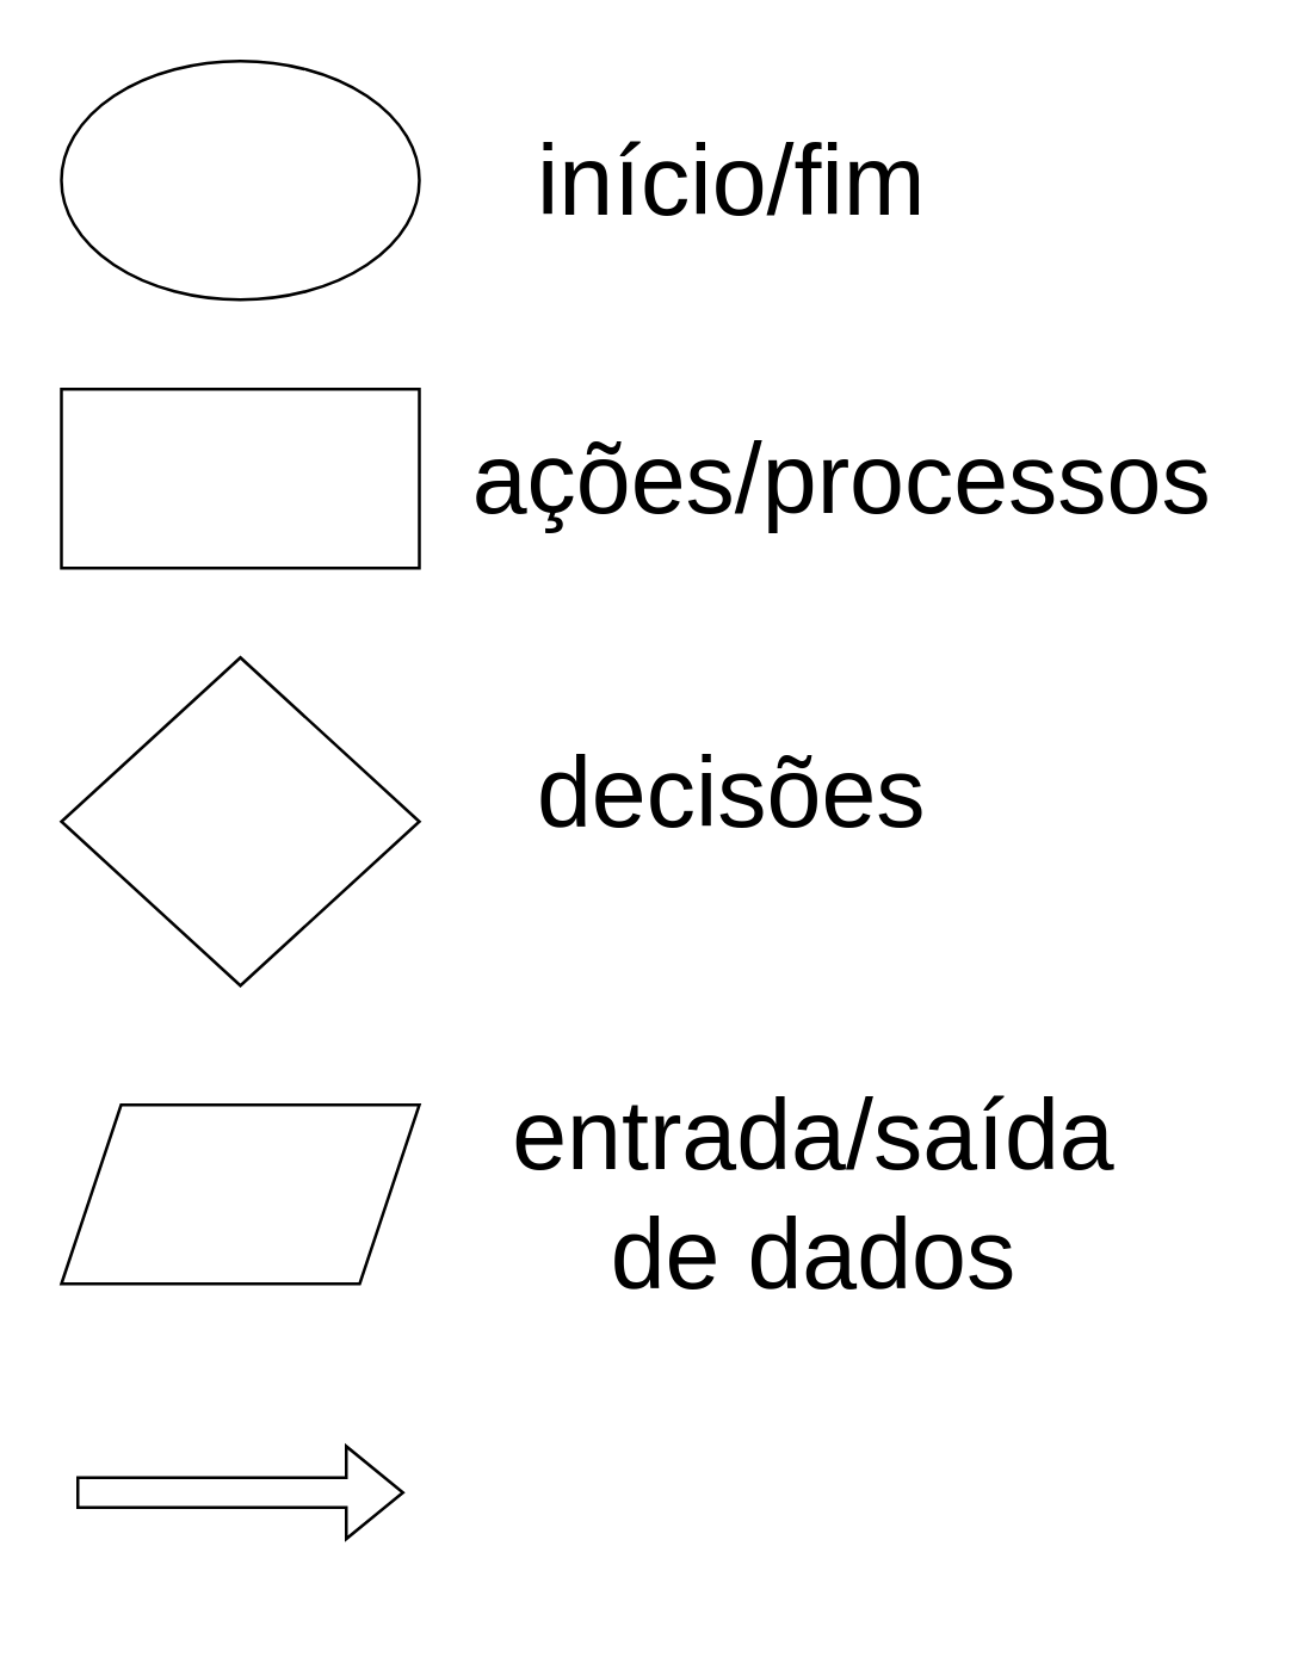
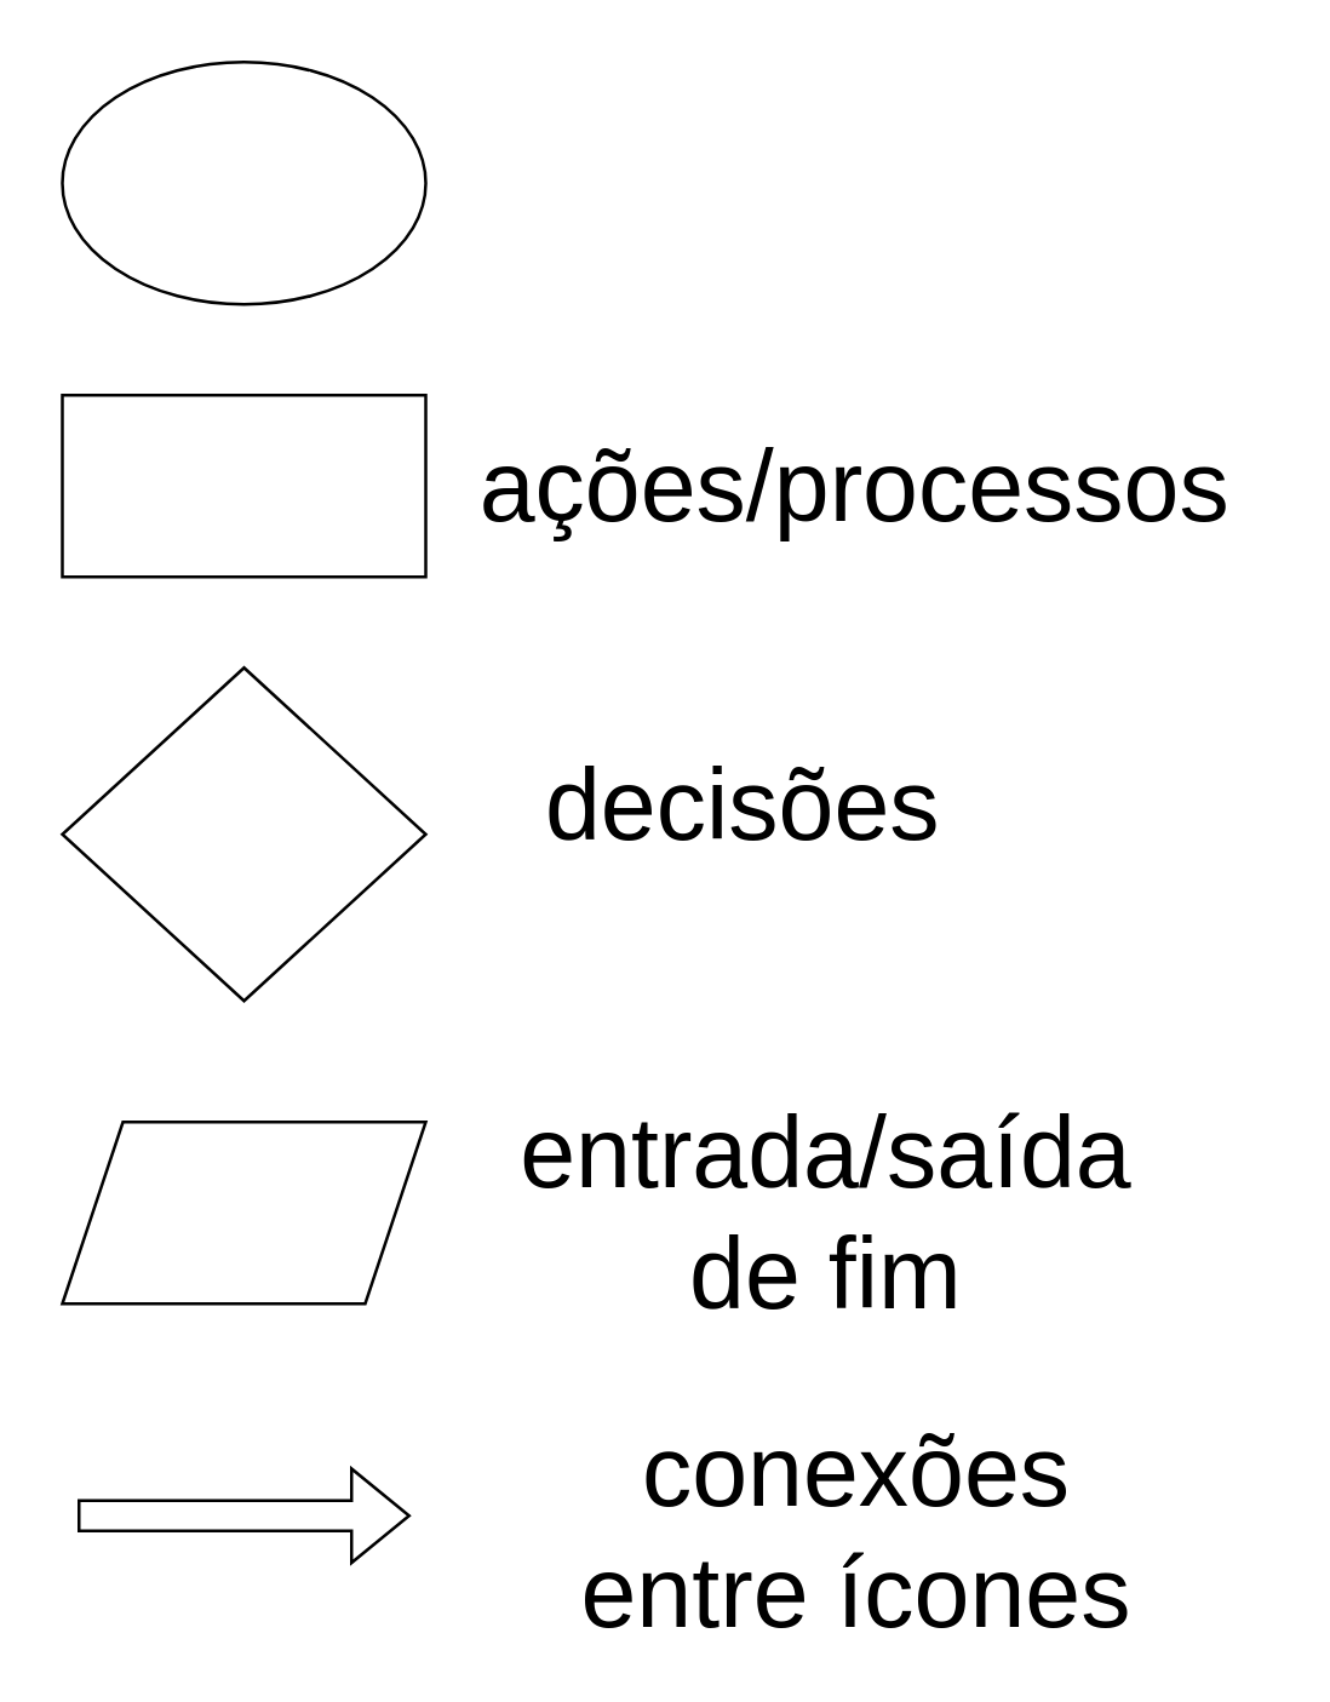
- <mxCell id="3" value="início/fim" style="text;strokeColor=none;align=center;fillColor=none;html=1;verticalAlign=middle;whiteSpace=wrap;rounded=0;fontSize=33;container=0;" parent="1" vertex="1"><mxGeometry x="160" y="45" width="170" height="30" as="geometry" /></mxCell>
- <mxCell id="9" value="entrada/saída&lt;div&gt;de dados&lt;/div&gt;" style="text;strokeColor=none;align=center;fillColor=none;html=1;verticalAlign=middle;whiteSpace=wrap;rounded=0;fontSize=33;container=0;" parent="1" vertex="1"><mxGeometry x="160" y="365" width="225" height="70" as="geometry" /></mxCell>
+ <mxCell id="9" value="entrada/saída&lt;div&gt;de fim&lt;/div&gt;" style="text;strokeColor=none;align=center;fillColor=none;html=1;verticalAlign=middle;whiteSpace=wrap;rounded=0;fontSize=33;container=0;" parent="1" vertex="1"><mxGeometry x="160" y="365" width="225" height="70" as="geometry" /></mxCell>
+ <mxCell id="11" value="conexões entre ícones" style="text;strokeColor=none;align=center;fillColor=none;html=1;verticalAlign=middle;whiteSpace=wrap;rounded=0;fontSize=33;container=0;" parent="1" vertex="1"><mxGeometry x="169.5" y="470" width="225" height="70" as="geometry" /></mxCell>
